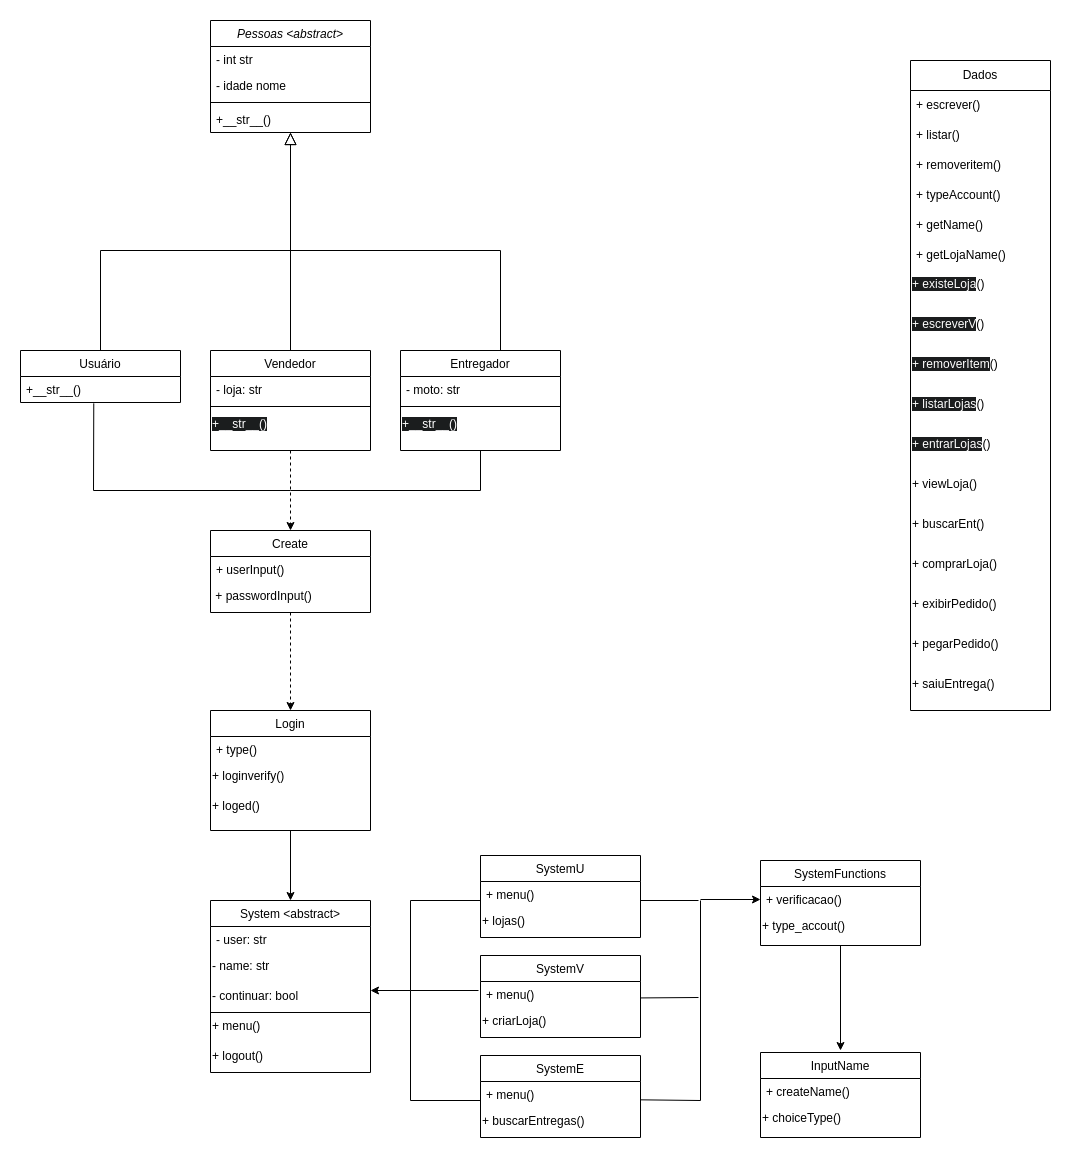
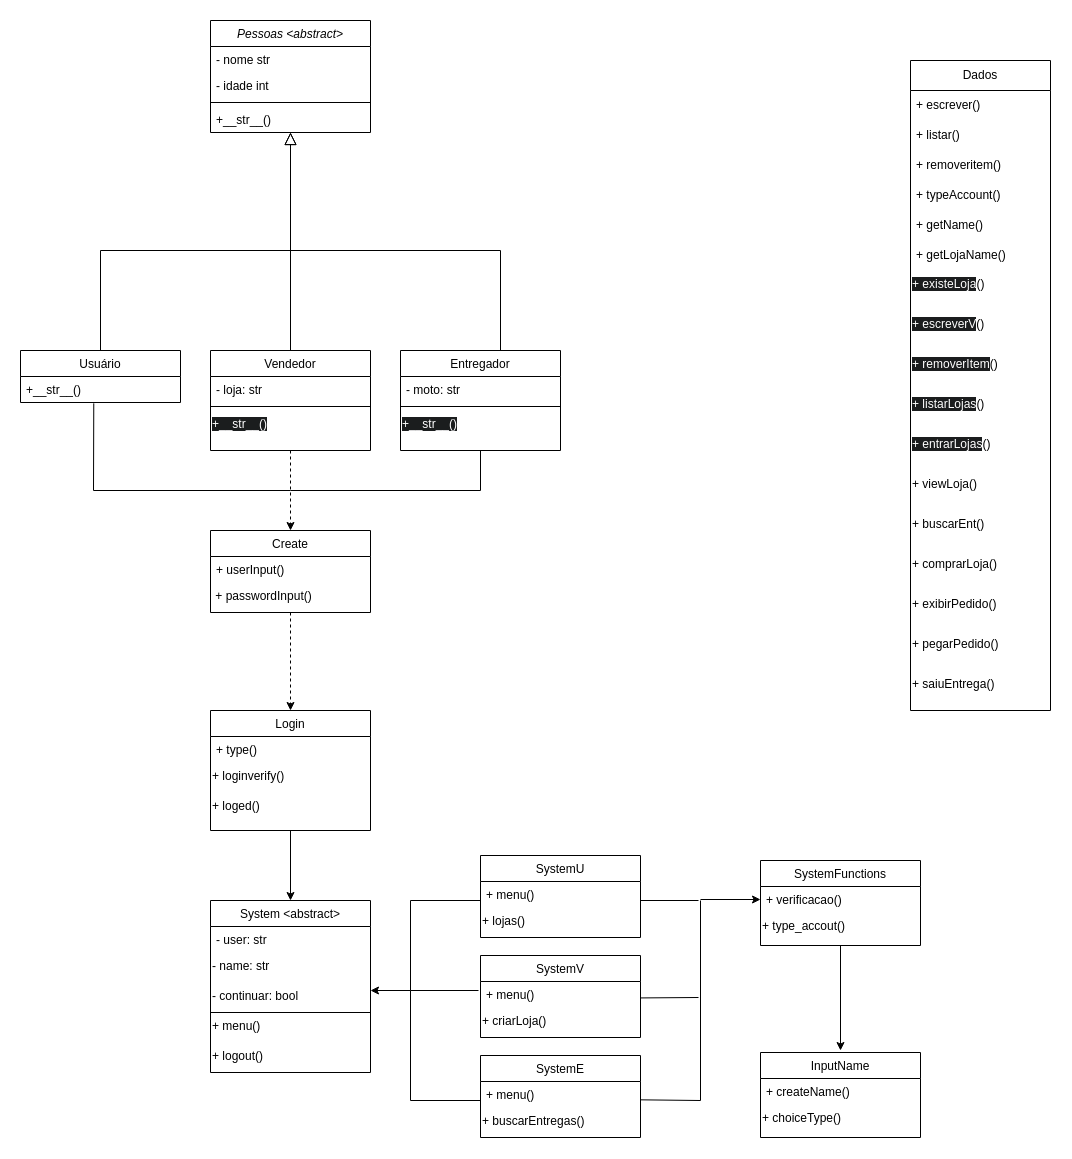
- <mxCell id="3" value="- int str" style="text;align=left;verticalAlign=top;spacingLeft=4;spacingRight=4;overflow=hidden;rotatable=0;points=[[0,0.5],[1,0.5]];portConstraint=eastwest;" parent="2" vertex="1"><mxGeometry y="26" width="160" height="26" as="geometry" /></mxCell>
+ <mxCell id="3" value="- nome str" style="text;align=left;verticalAlign=top;spacingLeft=4;spacingRight=4;overflow=hidden;rotatable=0;points=[[0,0.5],[1,0.5]];portConstraint=eastwest;" parent="2" vertex="1"><mxGeometry y="26" width="160" height="26" as="geometry" /></mxCell>
- <mxCell id="4" value="- idade nome" style="text;align=left;verticalAlign=top;spacingLeft=4;spacingRight=4;overflow=hidden;rotatable=0;points=[[0,0.5],[1,0.5]];portConstraint=eastwest;rounded=0;shadow=0;html=0;" parent="2" vertex="1"><mxGeometry y="52" width="160" height="26" as="geometry" /></mxCell>
+ <mxCell id="4" value="- idade int" style="text;align=left;verticalAlign=top;spacingLeft=4;spacingRight=4;overflow=hidden;rotatable=0;points=[[0,0.5],[1,0.5]];portConstraint=eastwest;rounded=0;shadow=0;html=0;" parent="2" vertex="1"><mxGeometry y="52" width="160" height="26" as="geometry" /></mxCell>
